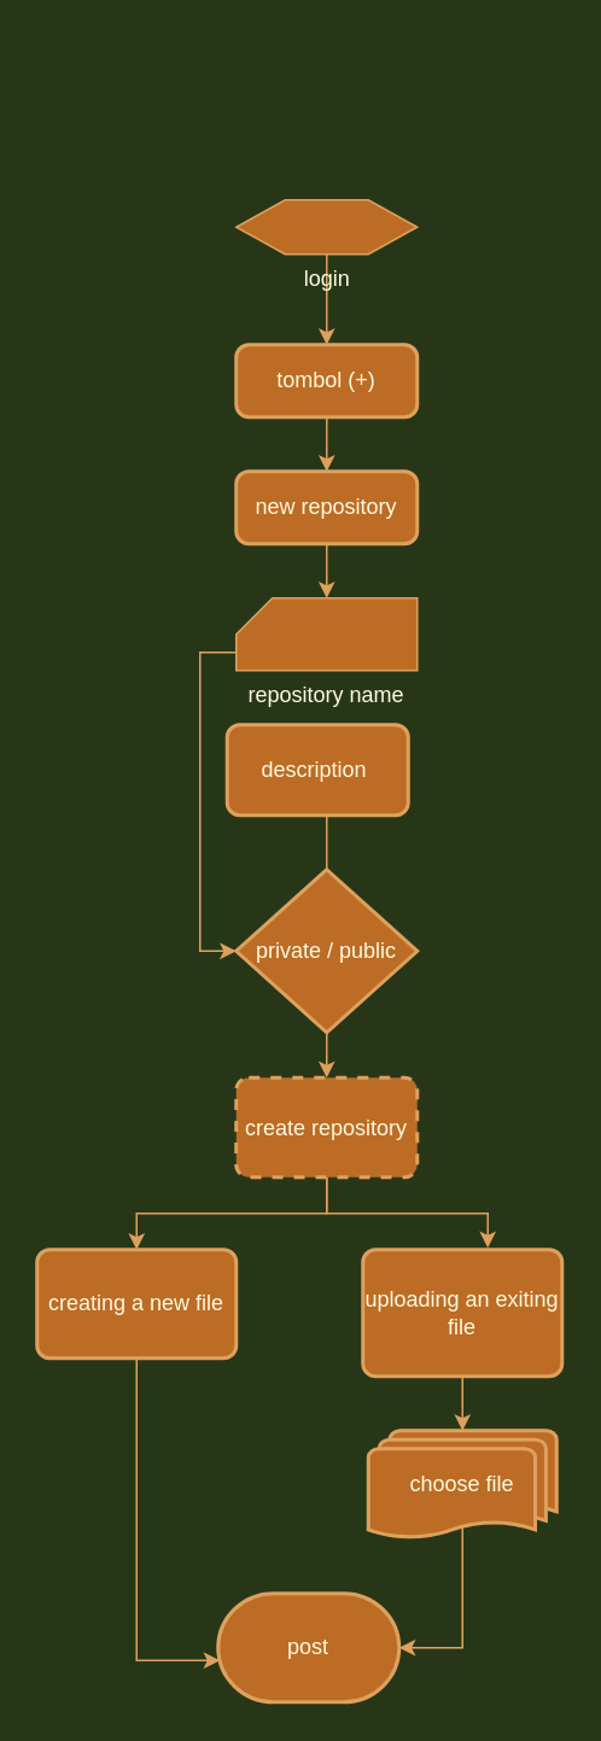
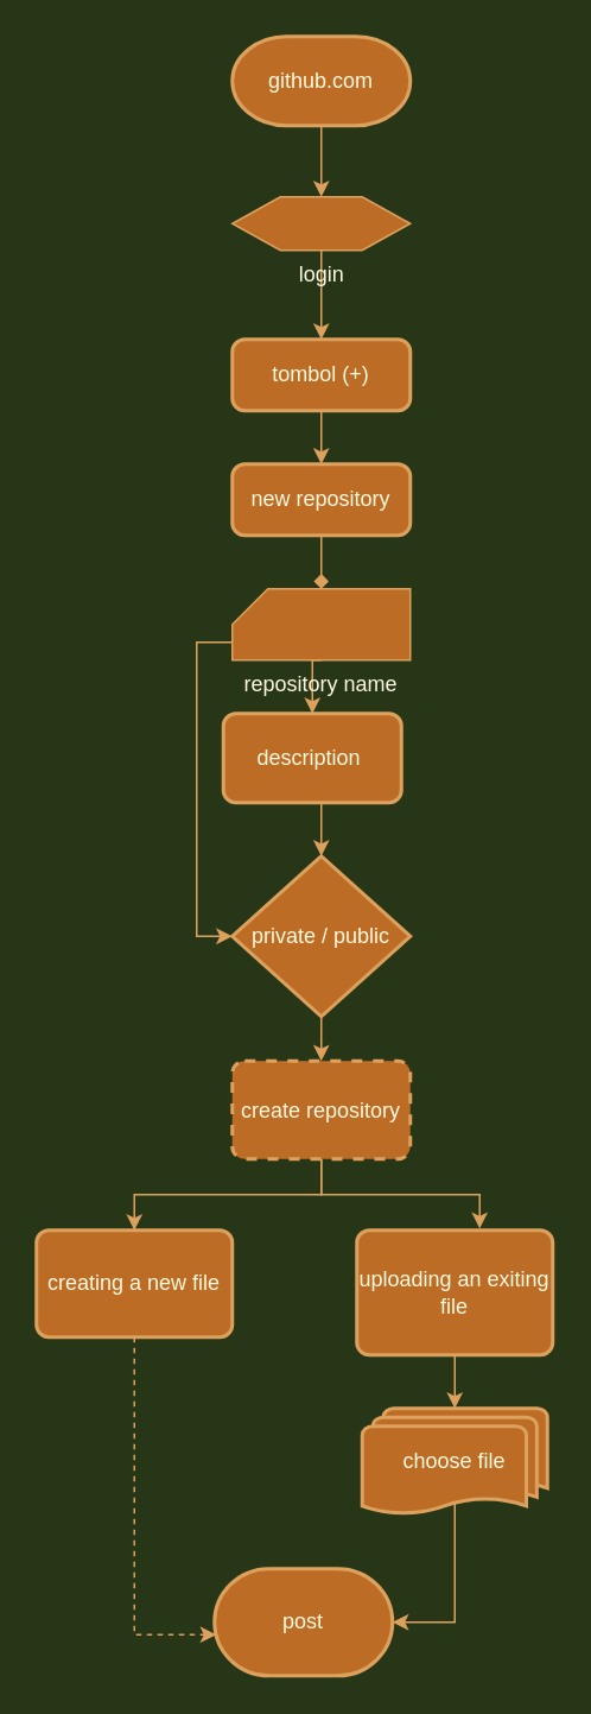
+ <mxCell id="26" value="github.com" style="strokeWidth=2;html=1;shape=mxgraph.flowchart.terminator;whiteSpace=wrap;fillColor=#BC6C25;strokeColor=#DDA15E;fontColor=#FEFAE0;" vertex="1" parent="1"><mxGeometry x="130" y="20" width="100" height="50" as="geometry" /></mxCell>
+ <mxCell id="25" style="edgeStyle=orthogonalEdgeStyle;rounded=0;orthogonalLoop=1;jettySize=auto;html=1;entryX=0.5;entryY=0;entryDx=0;entryDy=0;labelBackgroundColor=#283618;strokeColor=#DDA15E;fontColor=#FEFAE0;" edge="1" parent="1" source="26" target="3"><mxGeometry relative="1" as="geometry"><mxPoint x="180" y="100" as="targetPoint" /></mxGeometry></mxCell>
- <mxCell id="6" style="edgeStyle=orthogonalEdgeStyle;rounded=0;orthogonalLoop=1;jettySize=auto;html=1;exitX=0.5;exitY=1;exitDx=0;exitDy=0;entryX=0.5;entryY=0;entryDx=0;entryDy=0;entryPerimeter=0;labelBackgroundColor=#283618;strokeColor=#DDA15E;fontColor=#FEFAE0;" edge="1" parent="1" source="7" target="10"><mxGeometry relative="1" as="geometry" /></mxCell>
+ <mxCell id="6" style="edgeStyle=orthogonalEdgeStyle;rounded=0;orthogonalLoop=1;jettySize=auto;html=1;exitX=0.5;exitY=1;exitDx=0;exitDy=0;entryX=0.5;entryY=0;entryDx=0;entryDy=0;entryPerimeter=0;labelBackgroundColor=#283618;strokeColor=#DDA15E;fontColor=#FEFAE0;endArrow=diamond;" edge="1" parent="1" source="7" target="10"><mxGeometry relative="1" as="geometry" /></mxCell>
+ <mxCell id="8" style="edgeStyle=orthogonalEdgeStyle;rounded=0;orthogonalLoop=1;jettySize=auto;html=1;exitX=0.5;exitY=1;exitDx=0;exitDy=0;exitPerimeter=0;entryX=0.5;entryY=0;entryDx=0;entryDy=0;labelBackgroundColor=#283618;strokeColor=#DDA15E;fontColor=#FEFAE0;" edge="1" parent="1" source="10" target="12"><mxGeometry relative="1" as="geometry" /></mxCell>
- <mxCell id="11" style="edgeStyle=orthogonalEdgeStyle;rounded=0;orthogonalLoop=1;jettySize=auto;html=1;exitX=0.5;exitY=1;exitDx=0;exitDy=0;entryX=0.5;entryY=0;entryDx=0;entryDy=0;entryPerimeter=0;labelBackgroundColor=#283618;strokeColor=#DDA15E;fontColor=#FEFAE0;endArrow=none;" edge="1" parent="1" source="12" target="17"><mxGeometry relative="1" as="geometry" /></mxCell>
+ <mxCell id="11" style="edgeStyle=orthogonalEdgeStyle;rounded=0;orthogonalLoop=1;jettySize=auto;html=1;exitX=0.5;exitY=1;exitDx=0;exitDy=0;entryX=0.5;entryY=0;entryDx=0;entryDy=0;entryPerimeter=0;labelBackgroundColor=#283618;strokeColor=#DDA15E;fontColor=#FEFAE0;" edge="1" parent="1" source="12" target="17"><mxGeometry relative="1" as="geometry" /></mxCell>
- <mxCell id="22" style="edgeStyle=orthogonalEdgeStyle;rounded=0;orthogonalLoop=1;jettySize=auto;html=1;exitX=0.5;exitY=1;exitDx=0;exitDy=0;entryX=0.01;entryY=0.617;entryDx=0;entryDy=0;entryPerimeter=0;labelBackgroundColor=#283618;strokeColor=#DDA15E;fontColor=#FEFAE0;" edge="1" parent="1" source="23" target="24"><mxGeometry relative="1" as="geometry" /></mxCell>
+ <mxCell id="22" style="edgeStyle=orthogonalEdgeStyle;rounded=0;orthogonalLoop=1;jettySize=auto;html=1;exitX=0.5;exitY=1;exitDx=0;exitDy=0;entryX=0.01;entryY=0.617;entryDx=0;entryDy=0;entryPerimeter=0;labelBackgroundColor=#283618;strokeColor=#DDA15E;fontColor=#FEFAE0;dashed=1;" edge="1" parent="1" source="23" target="24"><mxGeometry relative="1" as="geometry" /></mxCell>
